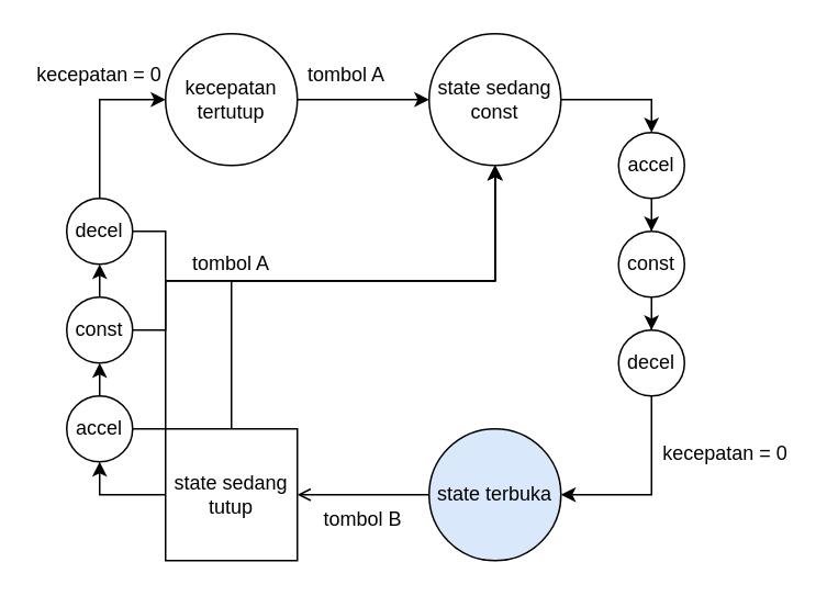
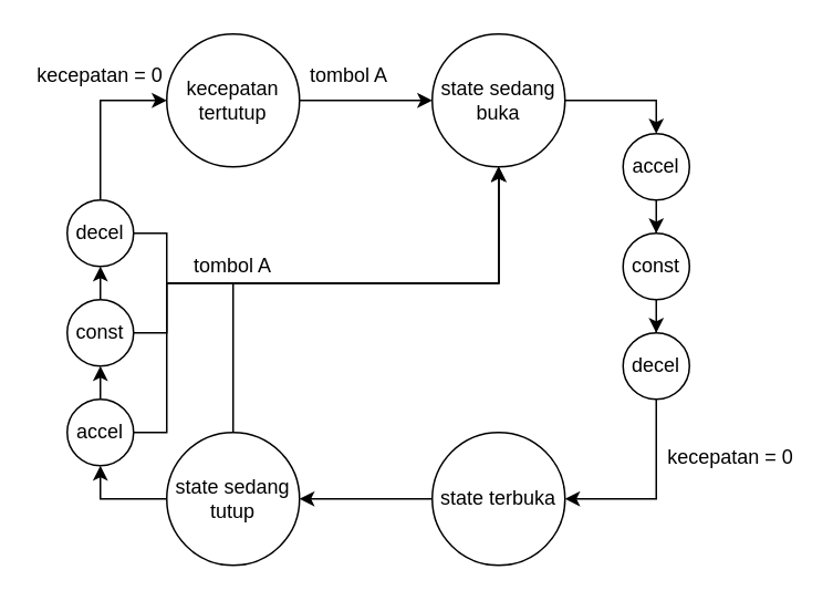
- <mxCell id="5" value="state sedang const" style="ellipse;whiteSpace=wrap;html=1;aspect=fixed;" vertex="1" parent="1"><mxGeometry x="260" y="20" width="80" height="80" as="geometry" /></mxCell>
+ <mxCell id="5" value="state sedang buka" style="ellipse;whiteSpace=wrap;html=1;aspect=fixed;" vertex="1" parent="1"><mxGeometry x="260" y="20" width="80" height="80" as="geometry" /></mxCell>
- <mxCell id="10" value="state sedang tutup" style="whiteSpace=wrap;html=1;aspect=fixed;rounded=0;" vertex="1" parent="1"><mxGeometry x="100" y="260" width="80" height="80" as="geometry" /></mxCell>
+ <mxCell id="10" value="state sedang tutup" style="ellipse;whiteSpace=wrap;html=1;aspect=fixed;" vertex="1" parent="1"><mxGeometry x="100" y="260" width="80" height="80" as="geometry" /></mxCell>
- <mxCell id="6" value="" style="edgeStyle=orthogonalEdgeStyle;rounded=0;orthogonalLoop=1;jettySize=auto;html=1;endArrow=open;" edge="1" parent="1" source="7" target="10"><mxGeometry relative="1" as="geometry" /></mxCell>
+ <mxCell id="6" value="" style="edgeStyle=orthogonalEdgeStyle;rounded=0;orthogonalLoop=1;jettySize=auto;html=1;" edge="1" parent="1" source="7" target="10"><mxGeometry relative="1" as="geometry" /></mxCell>
- <mxCell id="7" value="state terbuka" style="ellipse;whiteSpace=wrap;html=1;aspect=fixed;fillColor=#dae8fc;" vertex="1" parent="1"><mxGeometry x="260" y="260" width="80" height="80" as="geometry" /></mxCell>
+ <mxCell id="7" value="state terbuka" style="ellipse;whiteSpace=wrap;html=1;aspect=fixed;" vertex="1" parent="1"><mxGeometry x="260" y="260" width="80" height="80" as="geometry" /></mxCell>
- <mxCell id="12" value="tombol B" style="text;html=1;strokeColor=none;fillColor=none;align=center;verticalAlign=middle;whiteSpace=wrap;rounded=0;" vertex="1" parent="1"><mxGeometry x="190" y="300" width="60" height="30" as="geometry" /></mxCell>
